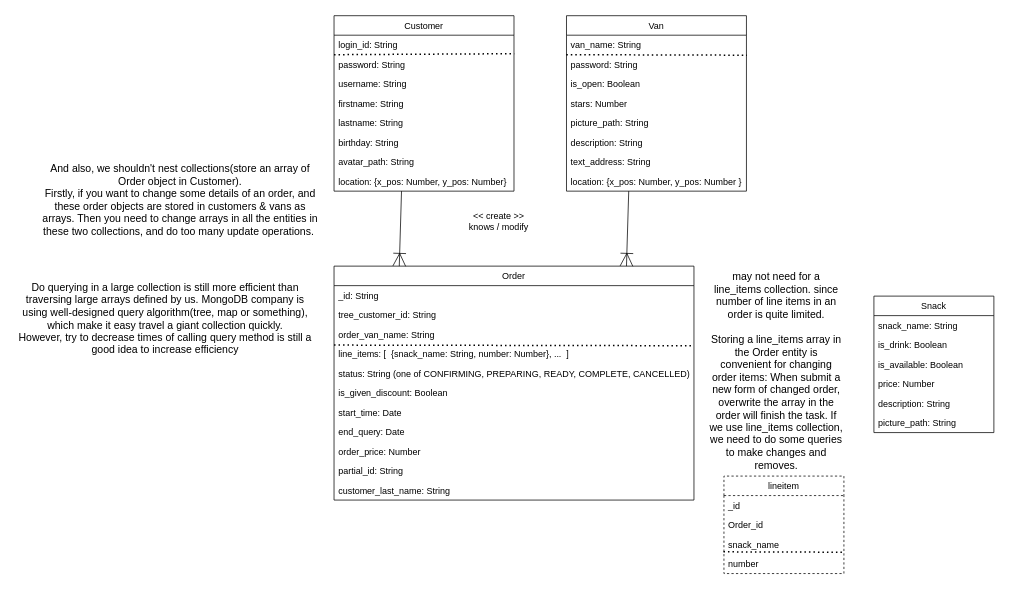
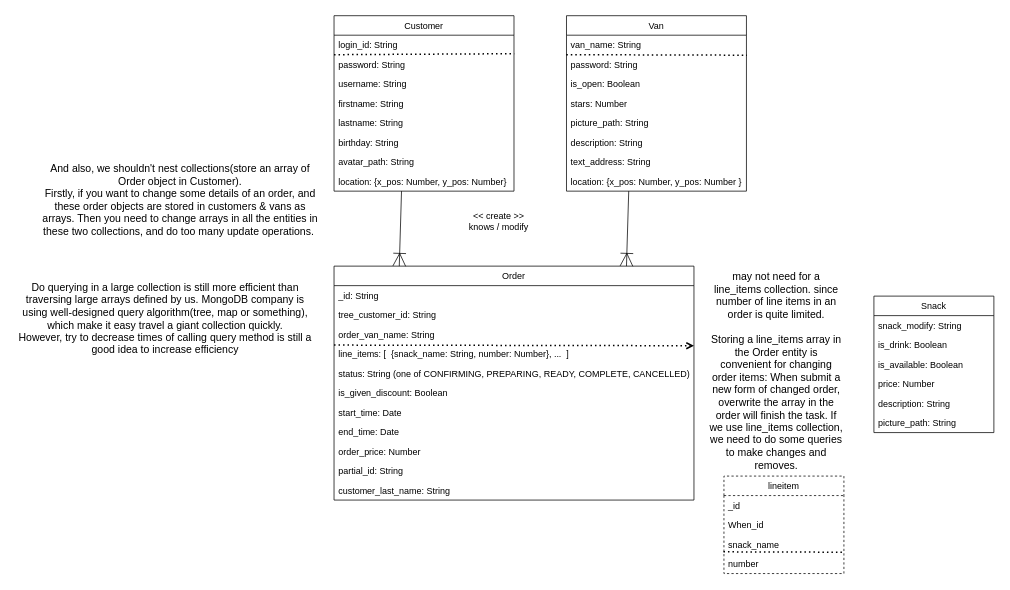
- <mxCell id="43" value="snack_name: String" style="text;strokeColor=none;fillColor=none;align=left;verticalAlign=top;spacingLeft=4;spacingRight=4;overflow=hidden;rotatable=0;points=[[0,0.5],[1,0.5]];portConstraint=eastwest;" vertex="1" parent="42"><mxGeometry y="26" width="160" height="26" as="geometry" /></mxCell>
+ <mxCell id="43" value="snack_modify: String" style="text;strokeColor=none;fillColor=none;align=left;verticalAlign=top;spacingLeft=4;spacingRight=4;overflow=hidden;rotatable=0;points=[[0,0.5],[1,0.5]];portConstraint=eastwest;" vertex="1" parent="42"><mxGeometry y="26" width="160" height="26" as="geometry" /></mxCell>
- <mxCell id="21" value="" style="endArrow=none;html=1;dashed=1;strokeWidth=2;entryX=1;entryY=0.083;entryDx=0;entryDy=0;entryPerimeter=0;exitX=0;exitY=1.05;exitDx=0;exitDy=0;exitPerimeter=0;dashPattern=1 2;" parent="11" source="14" target="15" edge="1"><mxGeometry width="50" height="50" relative="1" as="geometry"><mxPoint x="-80" y="90" as="sourcePoint" /><mxPoint x="-30" y="40" as="targetPoint" /><Array as="points" /></mxGeometry></mxCell>
+ <mxCell id="21" value="" style="endArrow=open;html=1;dashed=1;strokeWidth=2;entryX=1;entryY=0.083;entryDx=0;entryDy=0;entryPerimeter=0;exitX=0;exitY=1.05;exitDx=0;exitDy=0;exitPerimeter=0;dashPattern=1 2;" parent="11" source="14" target="15" edge="1"><mxGeometry width="50" height="50" relative="1" as="geometry"><mxPoint x="-80" y="90" as="sourcePoint" /><mxPoint x="-30" y="40" as="targetPoint" /><Array as="points" /></mxGeometry></mxCell>
- <mxCell id="19" value="end_query: Date" style="text;strokeColor=none;fillColor=none;align=left;verticalAlign=top;spacingLeft=4;spacingRight=4;overflow=hidden;rotatable=0;points=[[0,0.5],[1,0.5]];portConstraint=eastwest;" parent="11" vertex="1"><mxGeometry y="208" width="480" height="26" as="geometry" /></mxCell>
+ <mxCell id="19" value="end_time: Date" style="text;strokeColor=none;fillColor=none;align=left;verticalAlign=top;spacingLeft=4;spacingRight=4;overflow=hidden;rotatable=0;points=[[0,0.5],[1,0.5]];portConstraint=eastwest;" parent="11" vertex="1"><mxGeometry y="208" width="480" height="26" as="geometry" /></mxCell>
- <mxCell id="51" value="Order_id" style="text;strokeColor=none;fillColor=none;align=left;verticalAlign=top;spacingLeft=4;spacingRight=4;overflow=hidden;rotatable=0;points=[[0,0.5],[1,0.5]];portConstraint=eastwest;" vertex="1" parent="49"><mxGeometry y="52" width="160" height="26" as="geometry" /></mxCell>
+ <mxCell id="51" value="When_id" style="text;strokeColor=none;fillColor=none;align=left;verticalAlign=top;spacingLeft=4;spacingRight=4;overflow=hidden;rotatable=0;points=[[0,0.5],[1,0.5]];portConstraint=eastwest;" vertex="1" parent="49"><mxGeometry y="52" width="160" height="26" as="geometry" /></mxCell>
